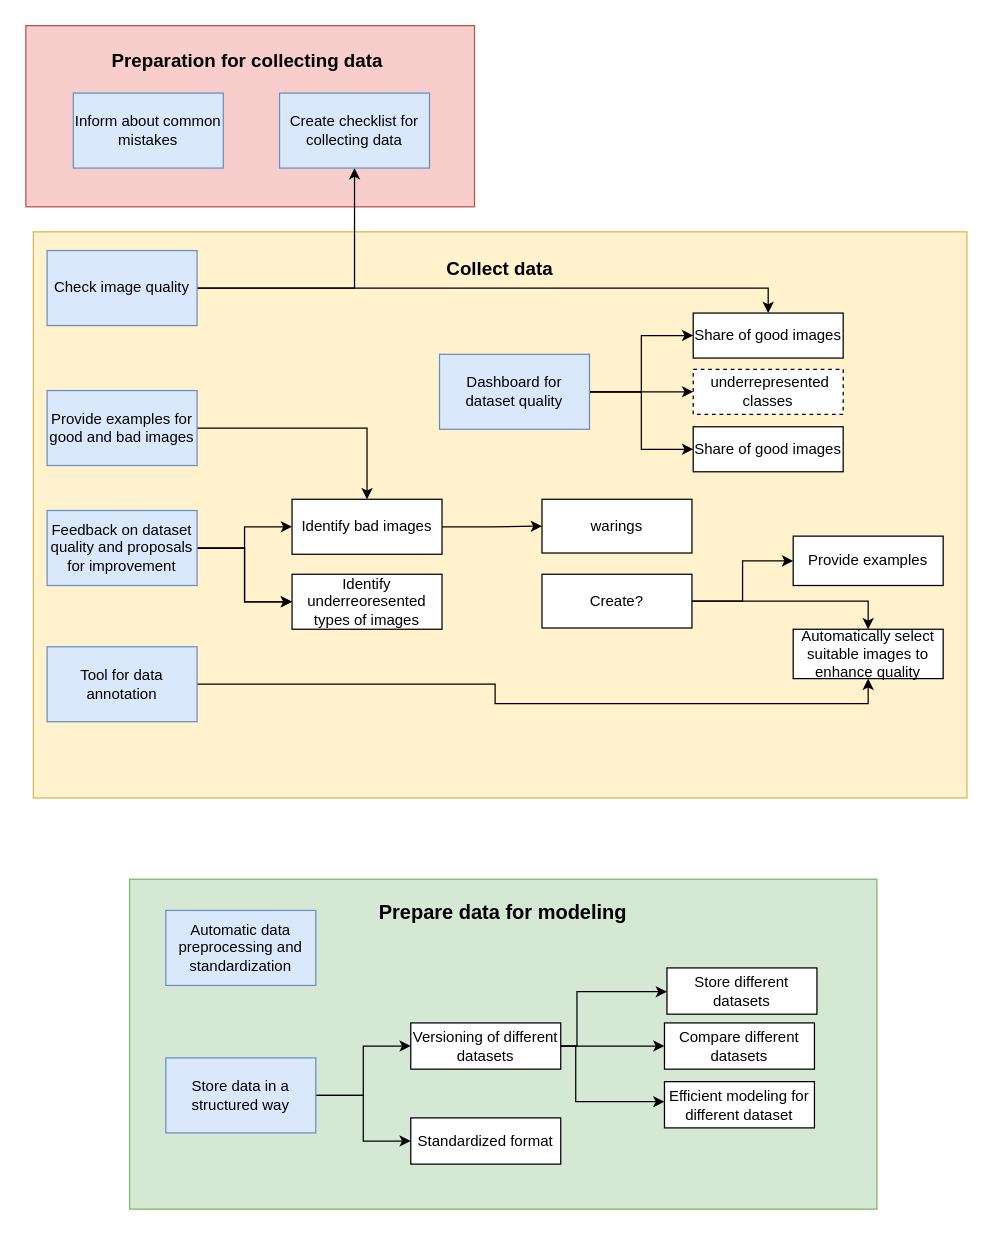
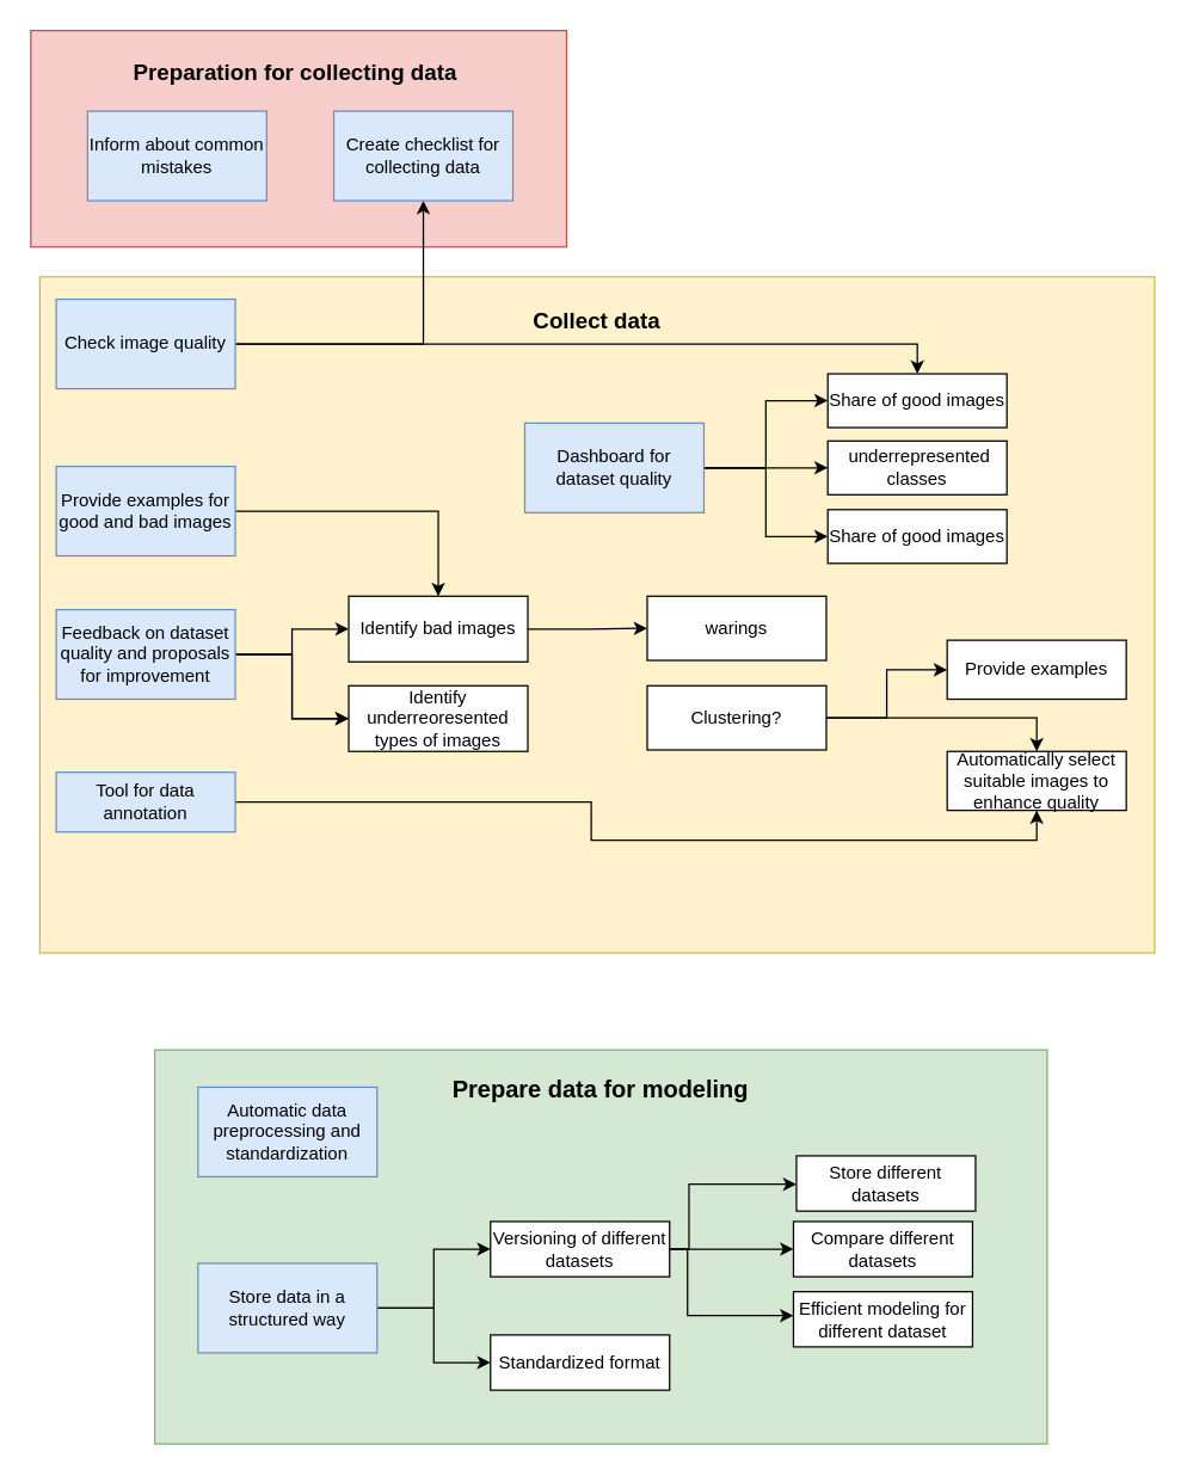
- <mxCell id="39" value="&amp;nbsp;underrepresented classes" style="rounded=0;whiteSpace=wrap;html=1;dashed=1;" parent="1" vertex="1"><mxGeometry x="554" y="295" width="120" height="36" as="geometry" /></mxCell>
+ <mxCell id="39" value="&amp;nbsp;underrepresented classes" style="rounded=0;whiteSpace=wrap;html=1;" parent="1" vertex="1"><mxGeometry x="554" y="295" width="120" height="36" as="geometry" /></mxCell>
- <mxCell id="33" value="Create?" style="whiteSpace=wrap;html=1;rounded=0;" parent="1" vertex="1"><mxGeometry x="433" y="459" width="120" height="43" as="geometry" /></mxCell>
+ <mxCell id="33" value="Clustering?" style="whiteSpace=wrap;html=1;rounded=0;" parent="1" vertex="1"><mxGeometry x="433" y="459" width="120" height="43" as="geometry" /></mxCell>
- <mxCell id="13" value="Tool for data annotation" style="rounded=0;whiteSpace=wrap;html=1;fillColor=#dae8fc;strokeColor=#6c8ebf;" parent="1" vertex="1"><mxGeometry x="37" y="517" width="120" height="60" as="geometry" /></mxCell>
+ <mxCell id="13" value="Tool for data annotation" style="rounded=0;whiteSpace=wrap;html=1;fillColor=#dae8fc;strokeColor=#6c8ebf;" parent="1" vertex="1"><mxGeometry x="37" y="517" width="120" height="40" as="geometry" /></mxCell>
